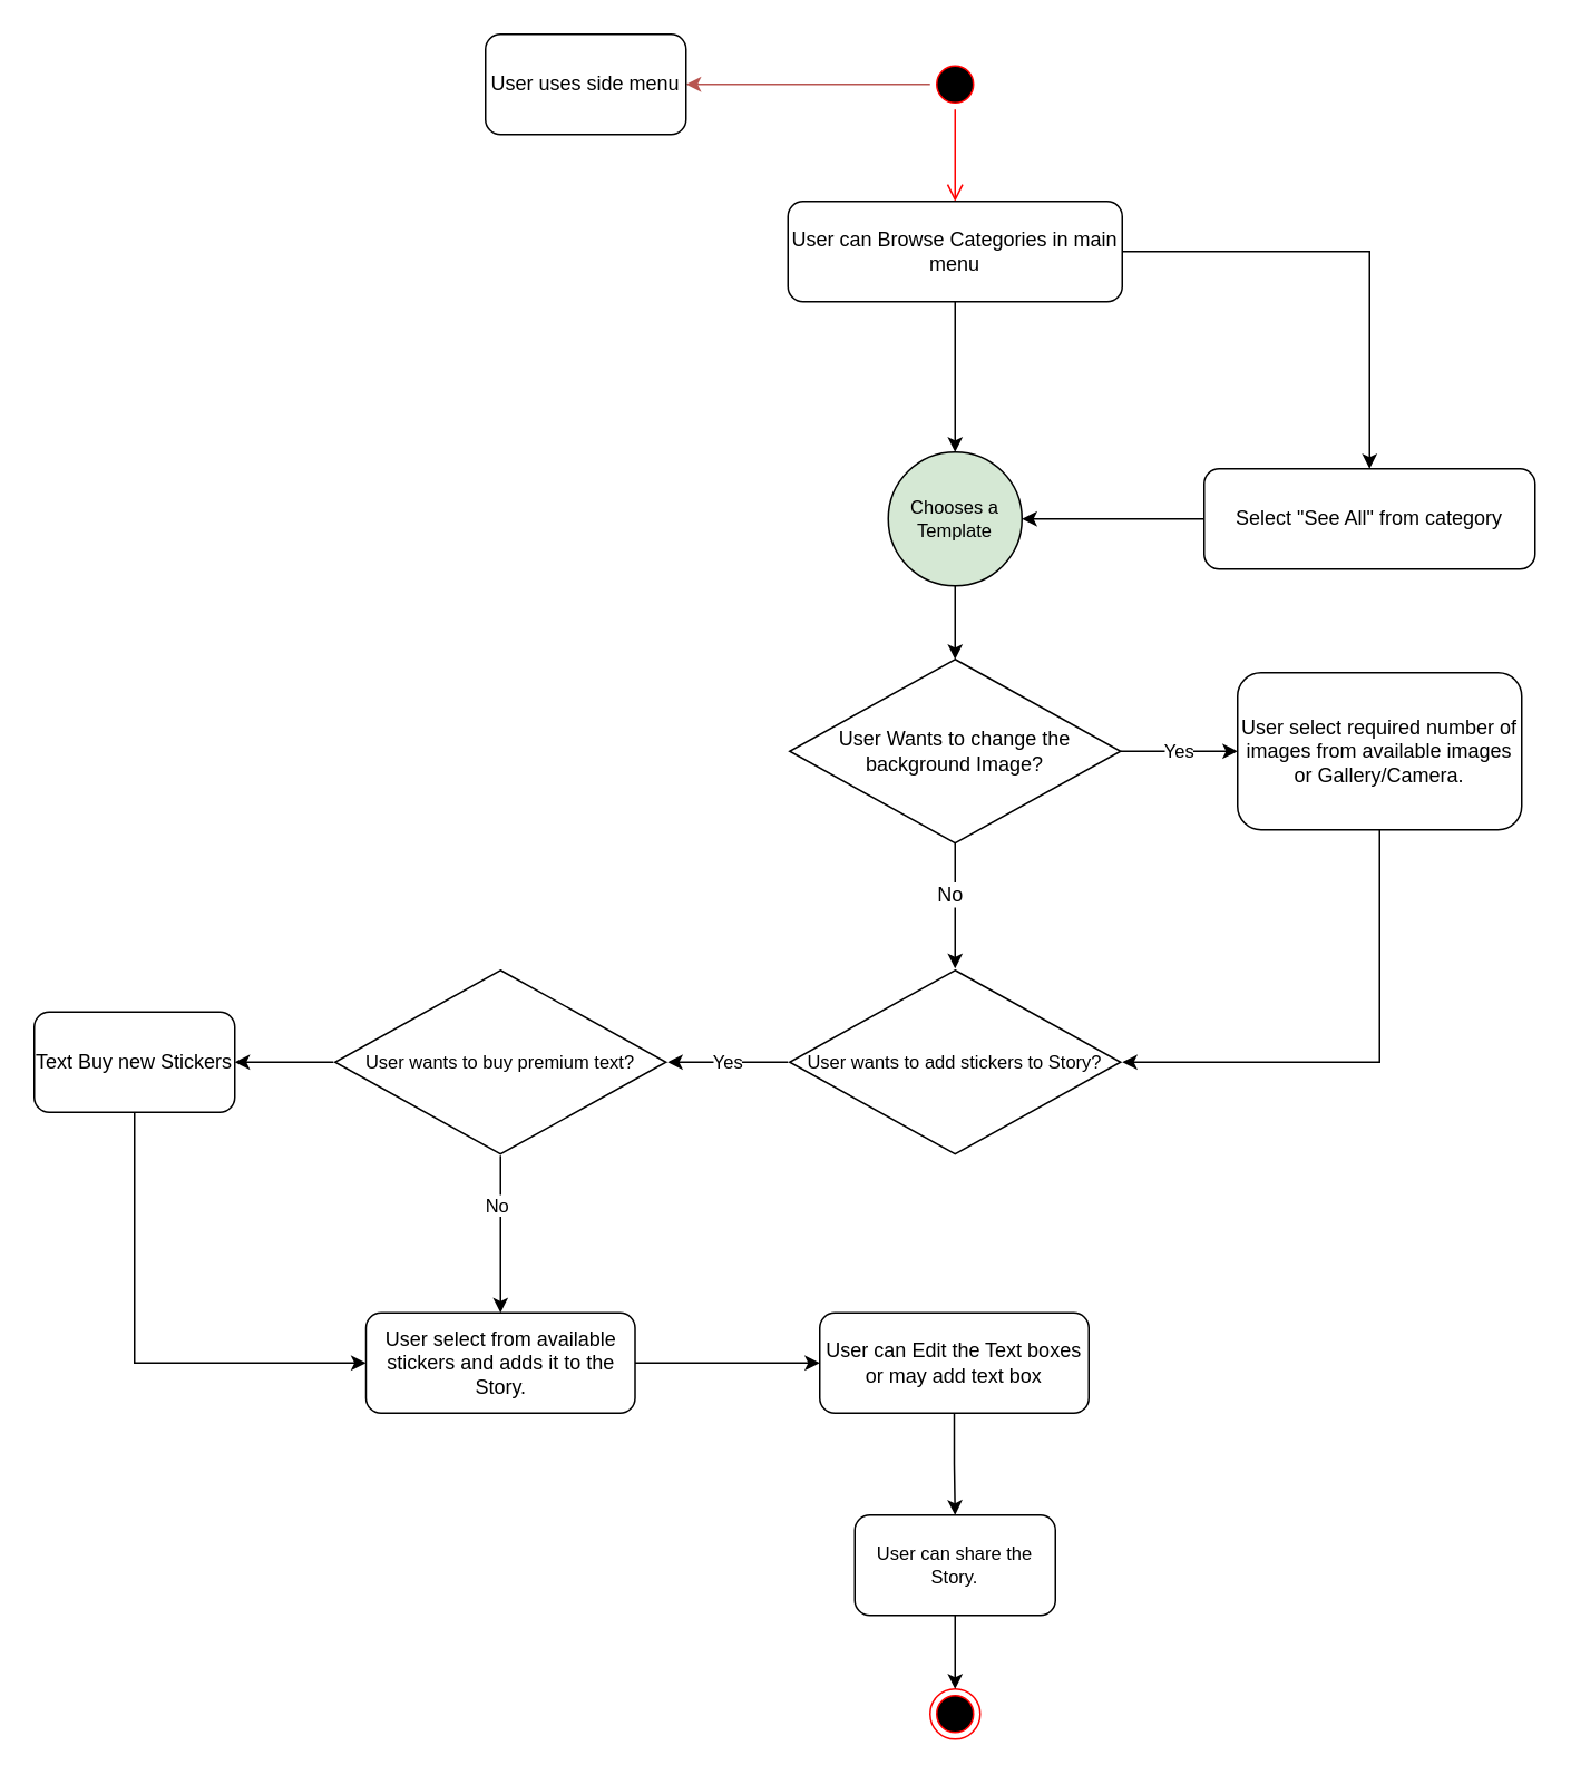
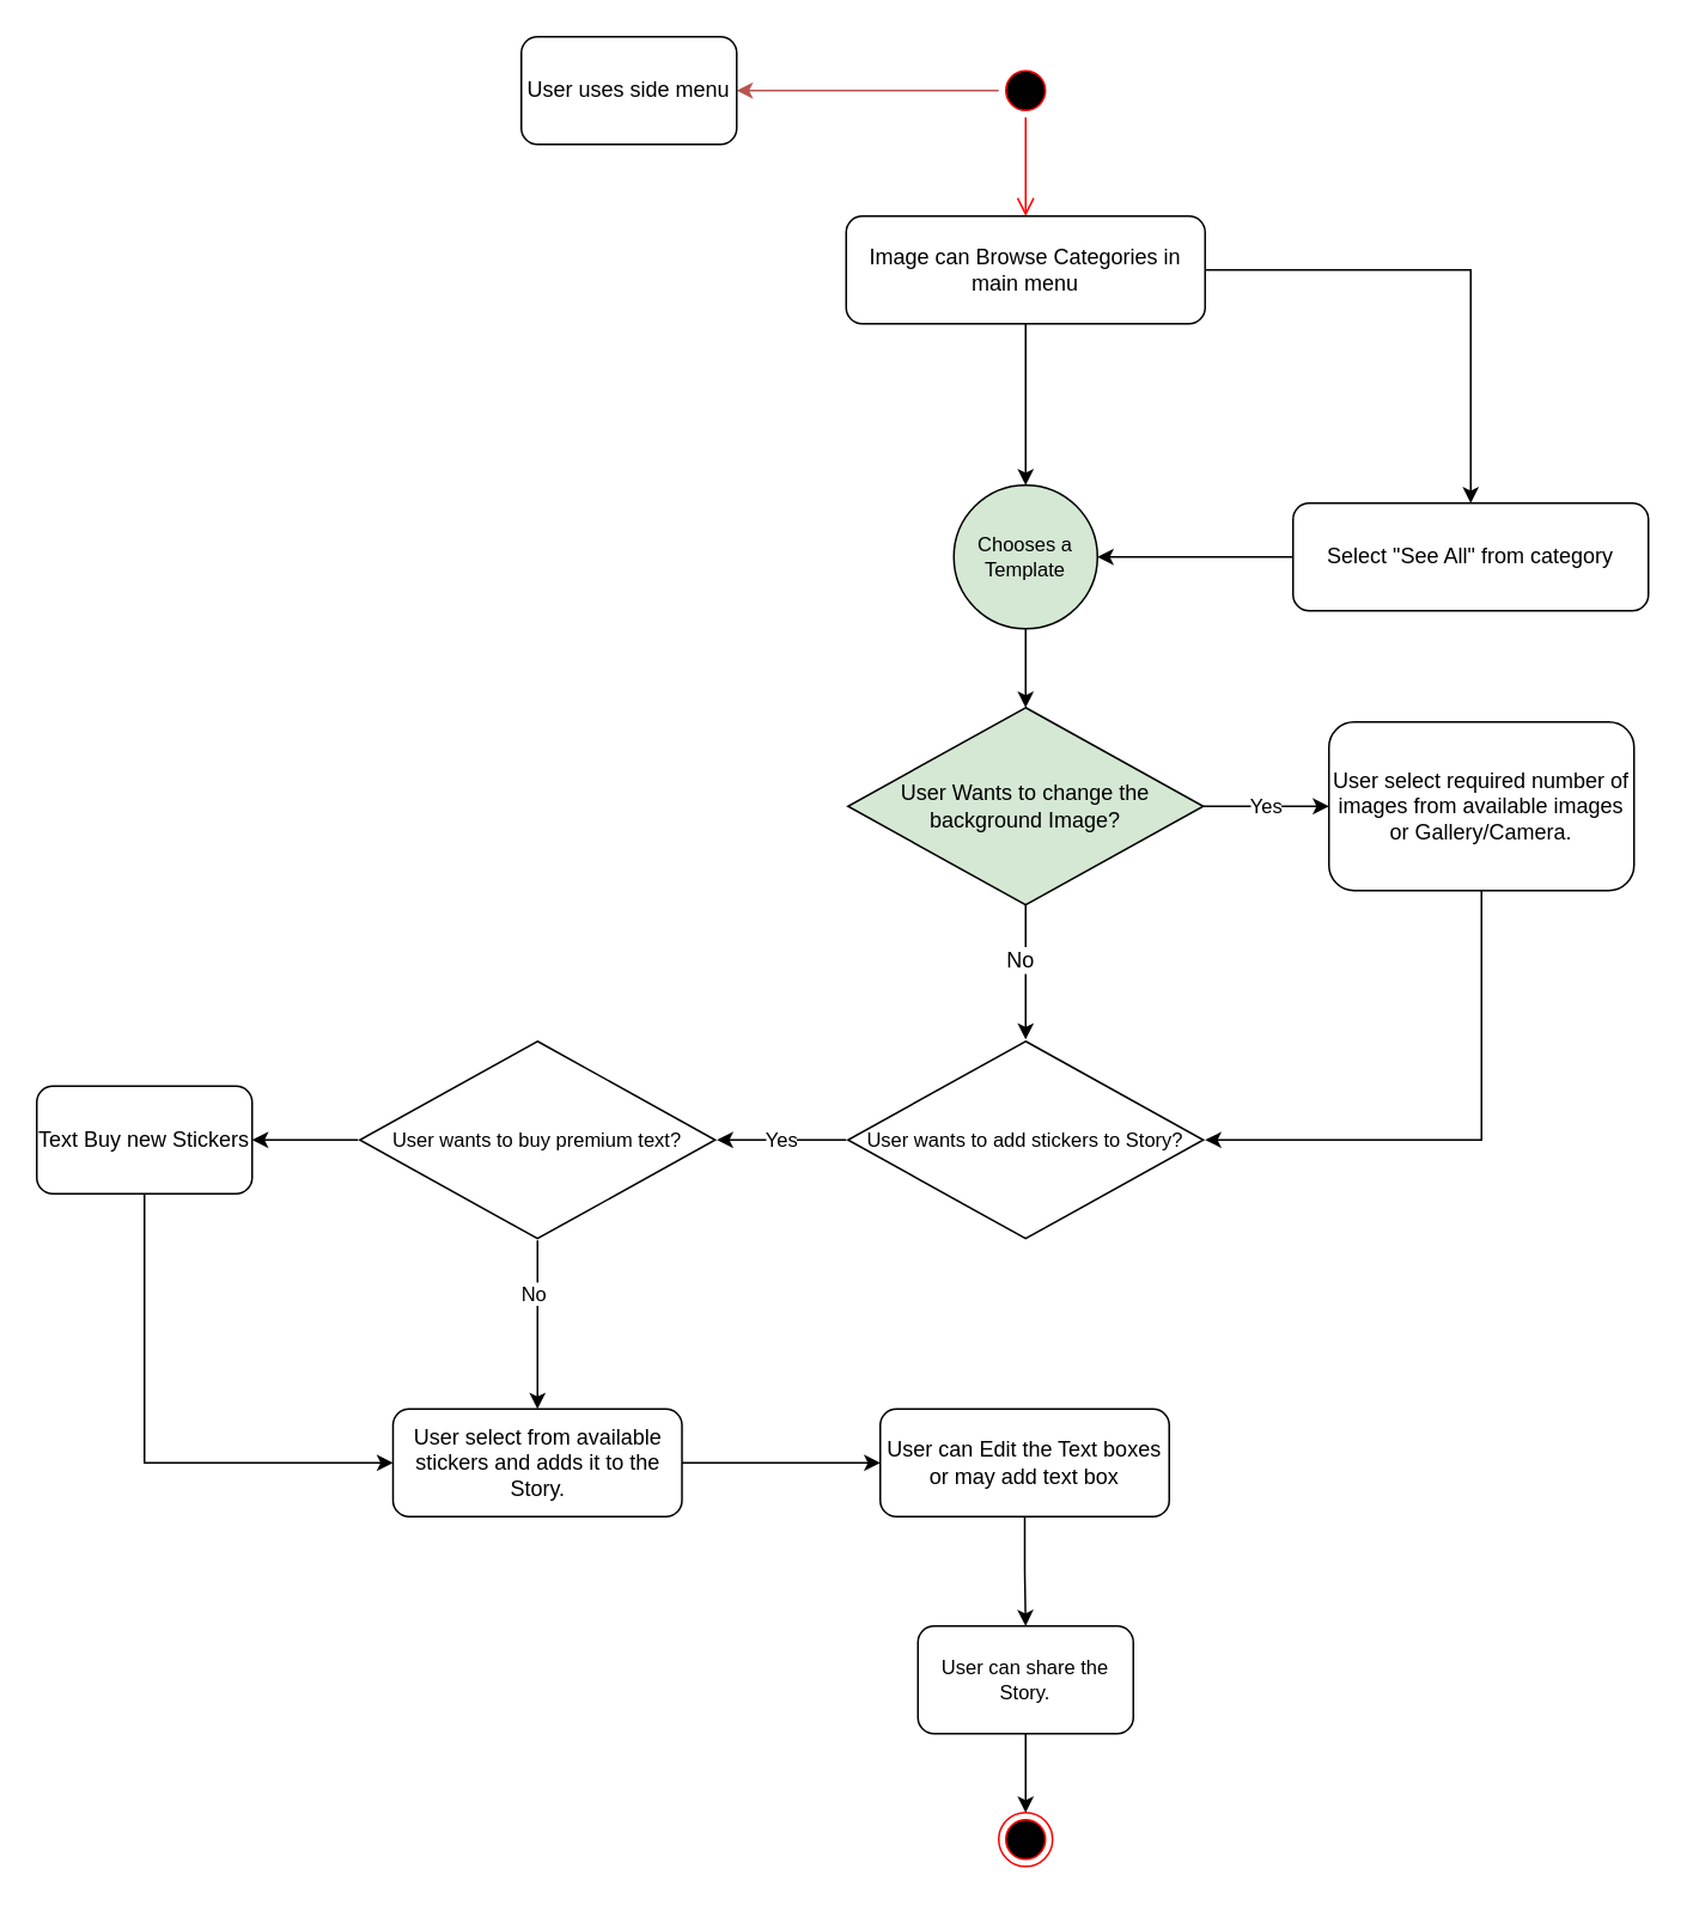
- <mxCell id="8" value="User can Browse Categories in main menu" style="rounded=1;whiteSpace=wrap;html=1;" vertex="1" parent="1"><mxGeometry x="471" y="120" width="200" height="60" as="geometry" /></mxCell>
+ <mxCell id="8" value="Image can Browse Categories in main menu" style="rounded=1;whiteSpace=wrap;html=1;" vertex="1" parent="1"><mxGeometry x="471" y="120" width="200" height="60" as="geometry" /></mxCell>
- <mxCell id="15" value="User Wants to change the background Image?" style="rhombus;whiteSpace=wrap;html=1;fontSize=12;" vertex="1" parent="1"><mxGeometry x="472" y="394" width="198" height="110" as="geometry" /></mxCell>
+ <mxCell id="15" value="User Wants to change the background Image?" style="rhombus;whiteSpace=wrap;html=1;fontSize=12;fillColor=#d5e8d4;" vertex="1" parent="1"><mxGeometry x="472" y="394" width="198" height="110" as="geometry" /></mxCell>
